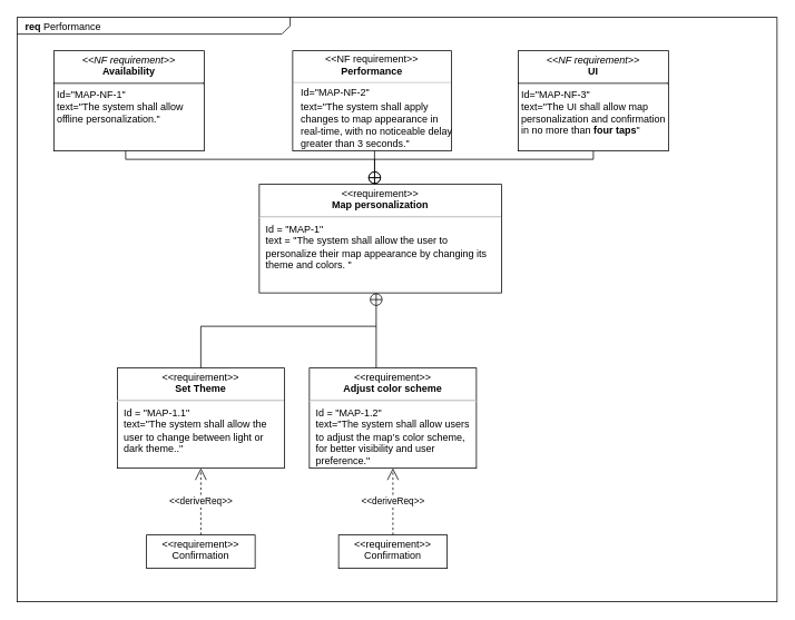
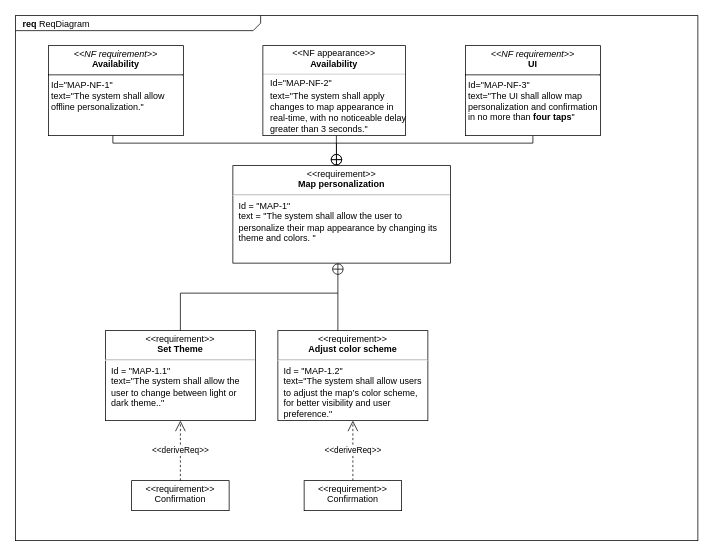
- <mxCell id="2" value="&lt;p style=&quot;margin: 0px ; margin-top: 4px ; margin-left: 10px ; text-align: left&quot;&gt;&lt;b&gt;req&lt;/b&gt;&amp;nbsp;Performance&lt;/p&gt;" style="html=1;strokeWidth=1;shape=mxgraph.sysml.package;html=1;overflow=fill;whiteSpace=wrap;fillColor=none;gradientColor=none;fontSize=12;align=center;labelX=327.64;" parent="1" vertex="1"><mxGeometry x="20" y="20" width="910" height="700" as="geometry" /></mxCell>
+ <mxCell id="2" value="&lt;p style=&quot;margin: 0px ; margin-top: 4px ; margin-left: 10px ; text-align: left&quot;&gt;&lt;b&gt;req&lt;/b&gt;&amp;nbsp;ReqDiagram&lt;/p&gt;" style="html=1;strokeWidth=1;shape=mxgraph.sysml.package;html=1;overflow=fill;whiteSpace=wrap;fillColor=none;gradientColor=none;fontSize=12;align=center;labelX=327.64;" parent="1" vertex="1"><mxGeometry x="20" y="20" width="910" height="700" as="geometry" /></mxCell>
- <mxCell id="12" value="&amp;lt;&amp;lt;NF requirement&amp;gt;&amp;gt;" style="html=1;align=center;spacing=0;verticalAlign=middle;strokeColor=none;fillColor=none;whiteSpace=wrap;spacingTop=3;" parent="11" vertex="1"><mxGeometry width="190" height="16" as="geometry" /></mxCell>
+ <mxCell id="12" value="&amp;lt;&amp;lt;NF appearance&amp;gt;&amp;gt;" style="html=1;align=center;spacing=0;verticalAlign=middle;strokeColor=none;fillColor=none;whiteSpace=wrap;spacingTop=3;" parent="11" vertex="1"><mxGeometry width="190" height="16" as="geometry" /></mxCell>
- <mxCell id="13" value="Performance" style="html=1;align=center;spacing=0;verticalAlign=middle;strokeColor=none;fillColor=none;whiteSpace=wrap;fontStyle=1" parent="11" vertex="1"><mxGeometry y="16" width="190" height="18" as="geometry" /></mxCell>
+ <mxCell id="13" value="Availability" style="html=1;align=center;spacing=0;verticalAlign=middle;strokeColor=none;fillColor=none;whiteSpace=wrap;fontStyle=1" parent="11" vertex="1"><mxGeometry y="16" width="190" height="18" as="geometry" /></mxCell>
